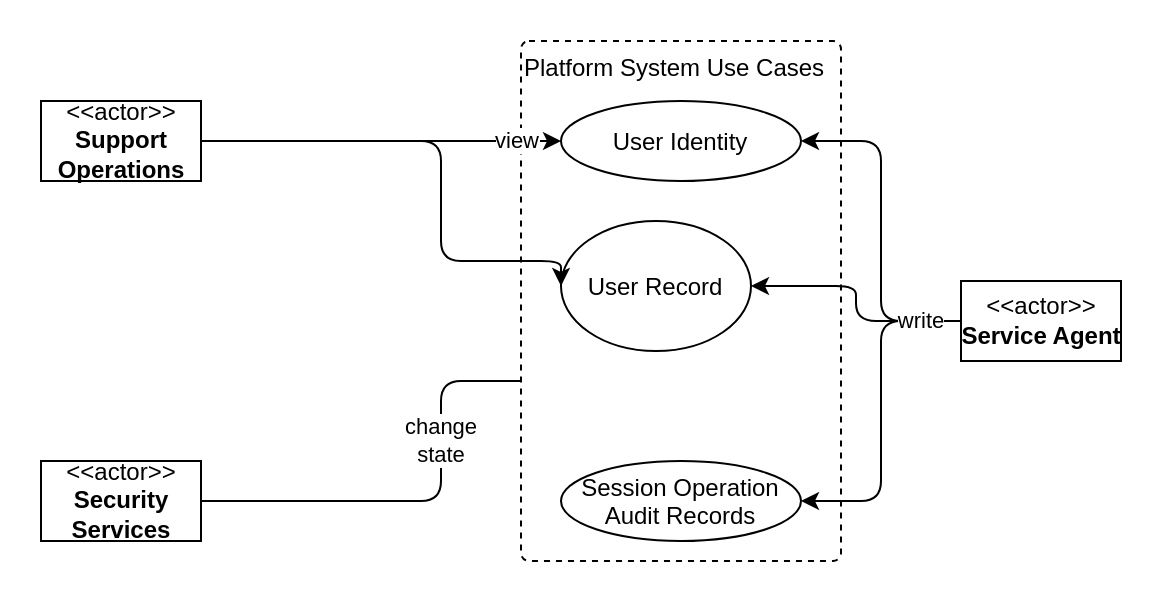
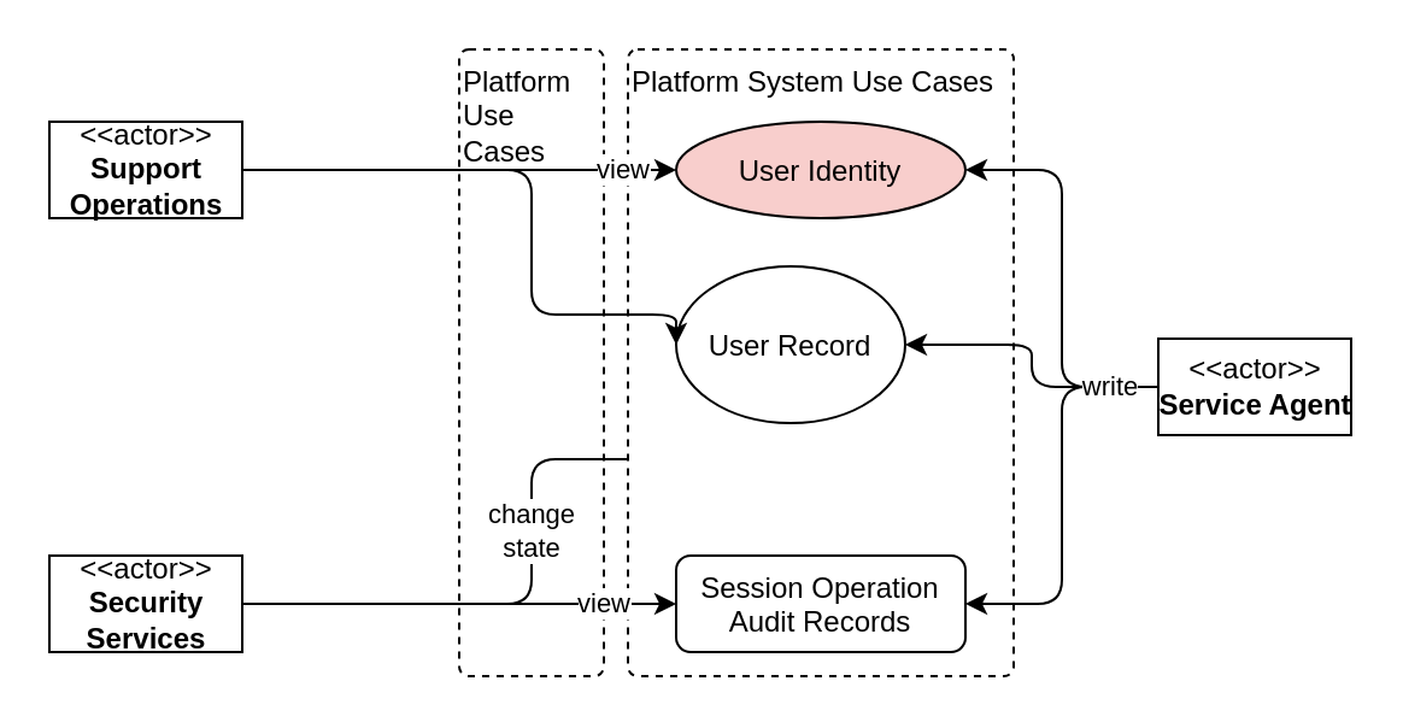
- <mxCell id="7" value="User Identity" style="ellipse;" vertex="1" parent="4"><mxGeometry x="20" y="30" width="120" height="40" as="geometry" /></mxCell>
+ <mxCell id="7" value="User Identity" style="ellipse;fillColor=#f8cecc;" vertex="1" parent="4"><mxGeometry x="20" y="30" width="120" height="40" as="geometry" /></mxCell>
+ <mxCell id="2" value="Platform&lt;br&gt;Use Cases" style="rounded=1;whiteSpace=wrap;html=1;recursiveResize=0;container=1;collapsible=0;dashed=1;arcSize=8;absoluteArcSize=1;align=left;verticalAlign=top;" vertex="1" parent="1"><mxGeometry x="190" y="20" width="60" height="260" as="geometry" /></mxCell>
+ <mxCell id="9" value="view" style="edgeStyle=orthogonalEdgeStyle;rounded=1;orthogonalLoop=1;jettySize=auto;html=1;entryX=0;entryY=0.5;entryDx=0;entryDy=0;" edge="1" parent="1" source="10" target="6"><mxGeometry x="0.667" relative="1" as="geometry"><mxPoint as="offset" /></mxGeometry></mxCell>
- <mxCell id="6" value="Session Operation &#10;Audit Records" style="ellipse;" vertex="1" parent="4"><mxGeometry x="20" y="210" width="120" height="40" as="geometry" /></mxCell>
+ <mxCell id="6" value="Session Operation &#10;Audit Records" style="rounded=1;" vertex="1" parent="4"><mxGeometry x="20" y="210" width="120" height="40" as="geometry" /></mxCell>
